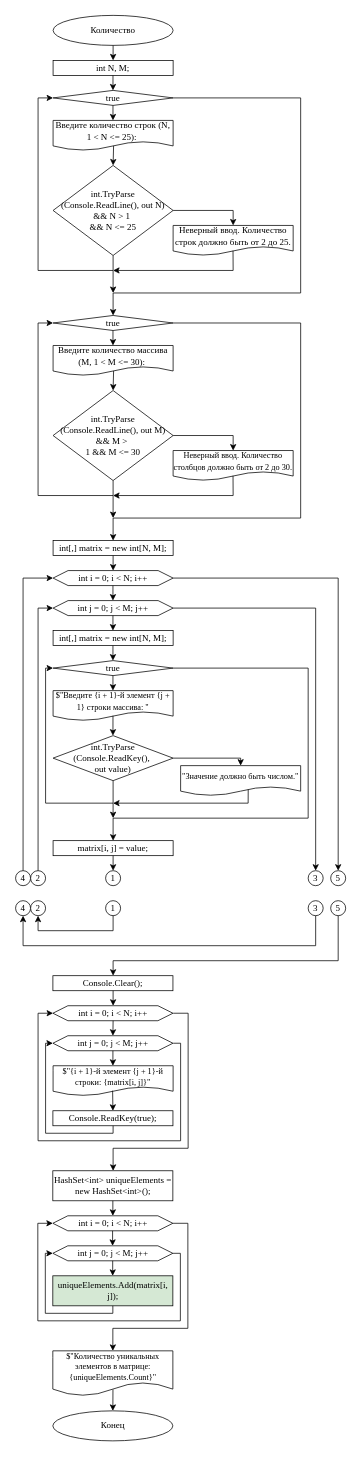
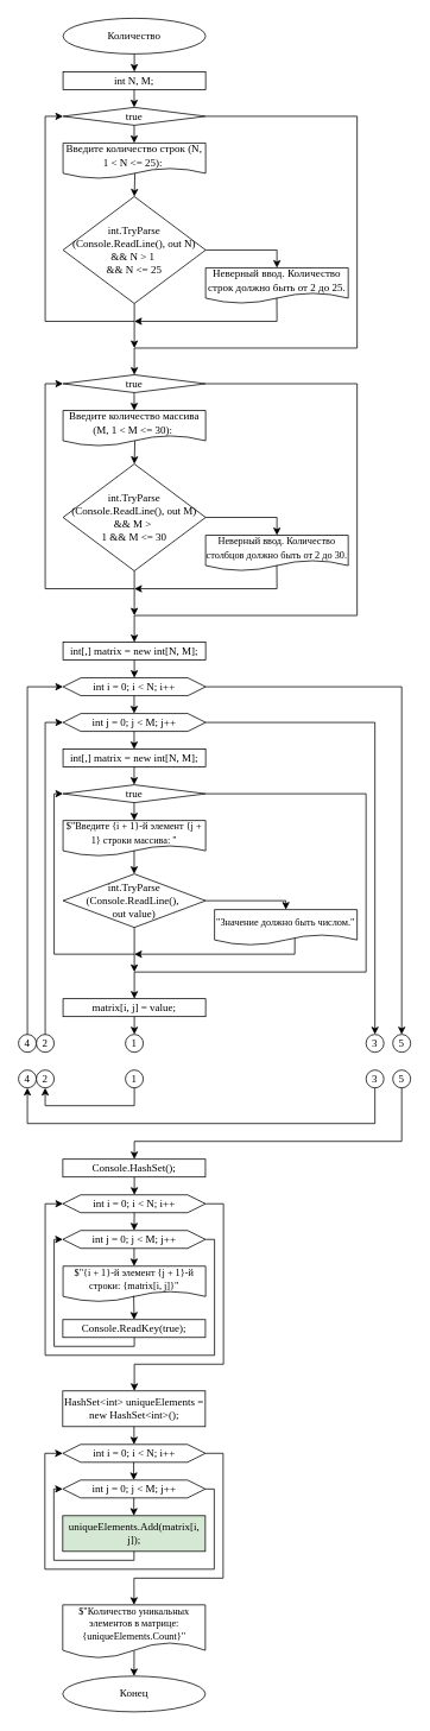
- <mxCell id="56" value="&lt;font face=&quot;Times New Roman&quot;&gt;int.TryParse&lt;/font&gt;&lt;div&gt;&lt;font face=&quot;Times New Roman&quot;&gt;(Console.ReadKey(),&amp;nbsp;&lt;/font&gt;&lt;/div&gt;&lt;div&gt;&lt;font face=&quot;Times New Roman&quot;&gt;out value)&lt;/font&gt;&lt;br&gt;&lt;/div&gt;" style="rhombus;whiteSpace=wrap;html=1;" parent="1" vertex="1"><mxGeometry x="70" y="980" width="160" height="60" as="geometry" /></mxCell>
+ <mxCell id="56" value="&lt;font face=&quot;Times New Roman&quot;&gt;int.TryParse&lt;/font&gt;&lt;div&gt;&lt;font face=&quot;Times New Roman&quot;&gt;(Console.ReadLine(),&amp;nbsp;&lt;/font&gt;&lt;/div&gt;&lt;div&gt;&lt;font face=&quot;Times New Roman&quot;&gt;out value)&lt;/font&gt;&lt;br&gt;&lt;/div&gt;" style="rhombus;whiteSpace=wrap;html=1;" parent="1" vertex="1"><mxGeometry x="70" y="980" width="160" height="60" as="geometry" /></mxCell>
- <mxCell id="123" value="&lt;font face=&quot;Times New Roman&quot;&gt;Console.Clear();&lt;/font&gt;" style="rounded=0;whiteSpace=wrap;html=1;" vertex="1" parent="1"><mxGeometry x="69.76" y="1300" width="160" height="20" as="geometry" /></mxCell>
+ <mxCell id="123" value="&lt;font face=&quot;Times New Roman&quot;&gt;Console.HashSet();&lt;/font&gt;" style="rounded=0;whiteSpace=wrap;html=1;" vertex="1" parent="1"><mxGeometry x="69.76" y="1300" width="160" height="20" as="geometry" /></mxCell>
